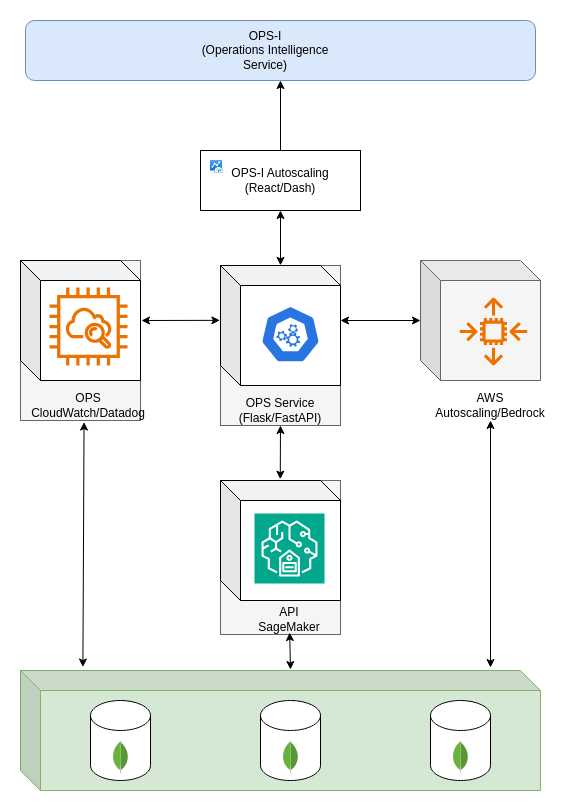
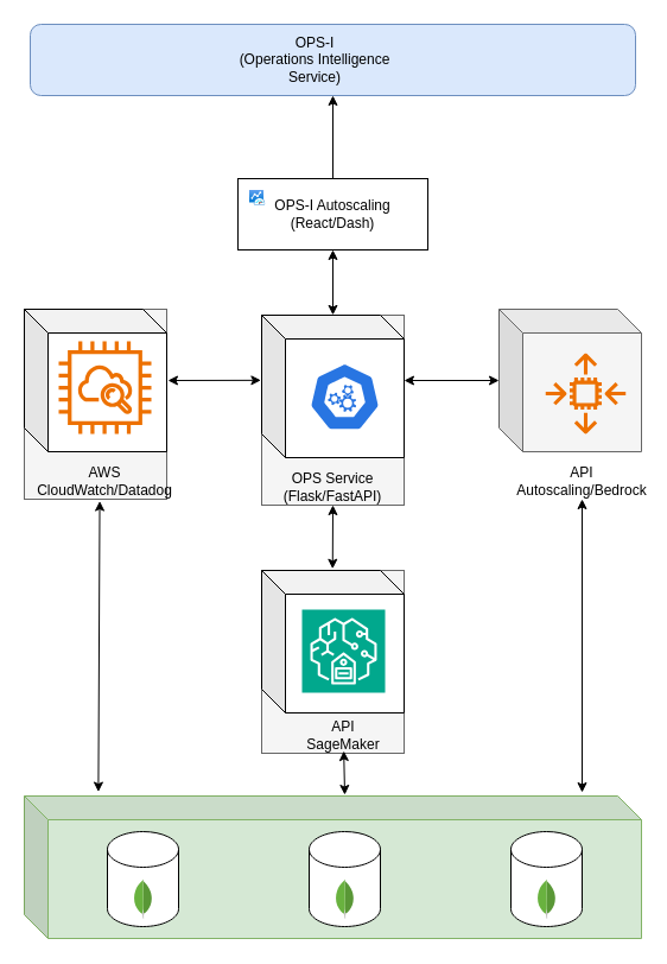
- <mxCell id="18" value="OPS CloudWatch/Datadog" style="text;html=1;align=center;verticalAlign=middle;whiteSpace=wrap;rounded=0;" vertex="1" parent="15"><mxGeometry x="38" y="130" width="60" height="30" as="geometry" /></mxCell>
+ <mxCell id="18" value="AWS CloudWatch/Datadog" style="text;html=1;align=center;verticalAlign=middle;whiteSpace=wrap;rounded=0;" vertex="1" parent="15"><mxGeometry x="38" y="130" width="60" height="30" as="geometry" /></mxCell>
- <mxCell id="20" value="AWS Autoscaling/Bedrock" style="text;html=1;align=center;verticalAlign=middle;whiteSpace=wrap;rounded=0;" vertex="1" parent="19"><mxGeometry x="40" y="130" width="60" height="30" as="geometry" /></mxCell>
+ <mxCell id="20" value="API Autoscaling/Bedrock" style="text;html=1;align=center;verticalAlign=middle;whiteSpace=wrap;rounded=0;" vertex="1" parent="19"><mxGeometry x="40" y="130" width="60" height="30" as="geometry" /></mxCell>
